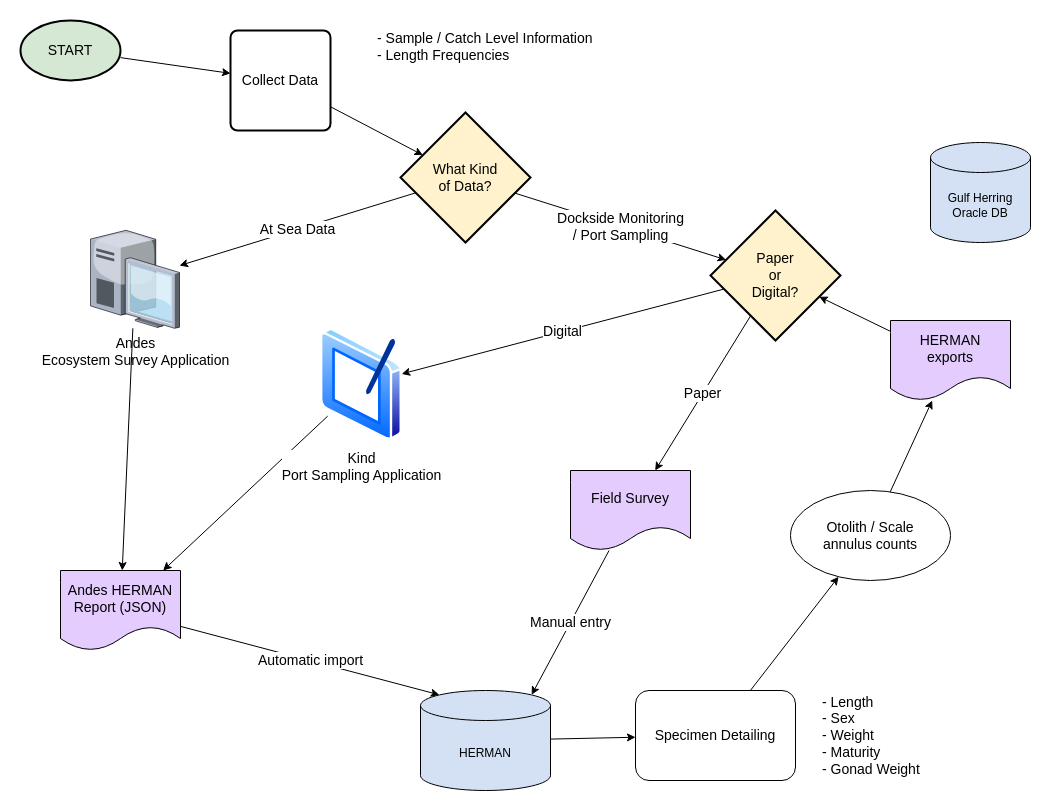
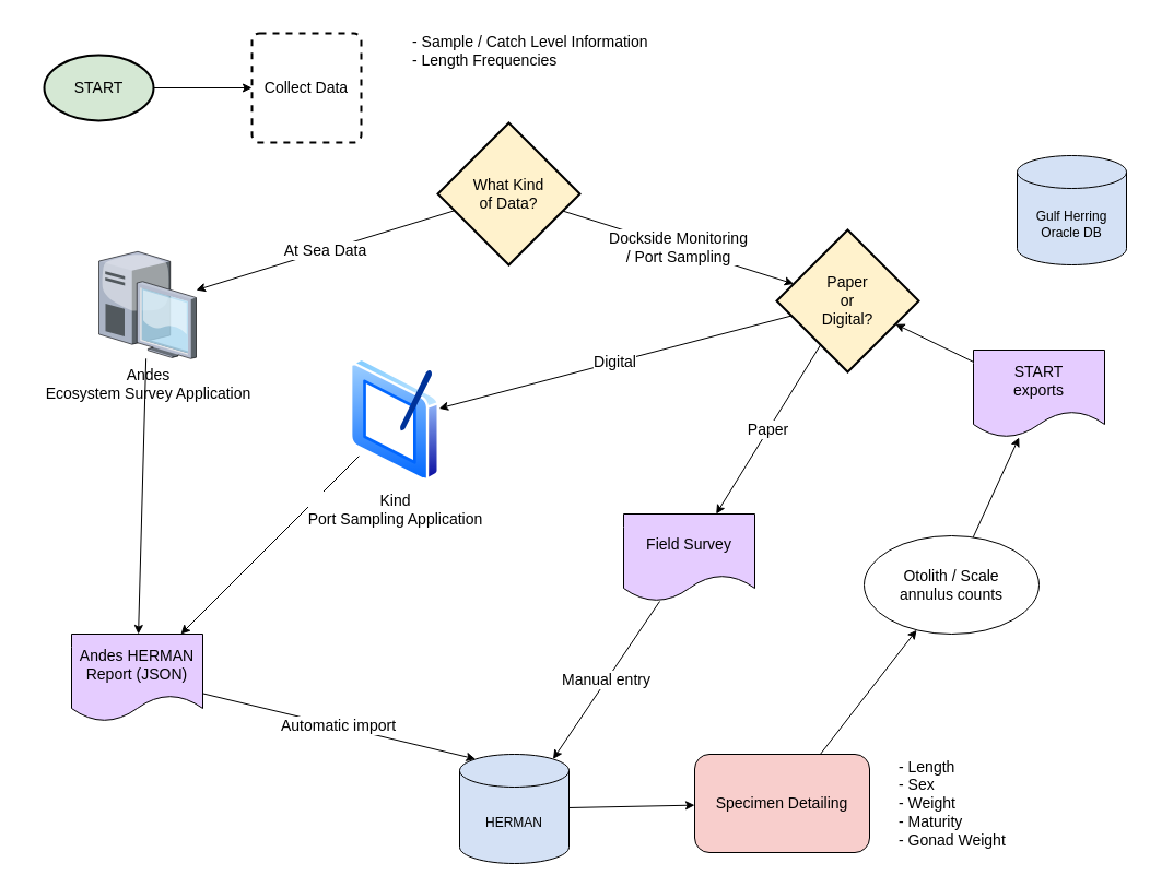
- <mxCell id="3" value="START" style="strokeWidth=2;html=1;shape=mxgraph.flowchart.start_1;whiteSpace=wrap;fontSize=14;fillColor=#D5E8D4;" vertex="1" parent="1"><mxGeometry x="20" y="20" width="100" height="60" as="geometry" /></mxCell>
+ <mxCell id="3" value="START" style="strokeWidth=2;html=1;shape=mxgraph.flowchart.start_1;whiteSpace=wrap;fontSize=14;fillColor=#D5E8D4;" vertex="1" parent="1"><mxGeometry x="40" y="50" width="100" height="60" as="geometry" /></mxCell>
- <mxCell id="8" value="Collect Data" style="rounded=1;whiteSpace=wrap;html=1;absoluteArcSize=1;arcSize=14;strokeWidth=2;fontSize=14;" vertex="1" parent="1"><mxGeometry x="230" y="30" width="100" height="100" as="geometry" /></mxCell>
+ <mxCell id="8" value="Collect Data" style="rounded=1;whiteSpace=wrap;html=1;absoluteArcSize=1;arcSize=14;strokeWidth=2;fontSize=14;dashed=1;" vertex="1" parent="1"><mxGeometry x="230" y="30" width="100" height="100" as="geometry" /></mxCell>
- <mxCell id="4" value="" style="rounded=0;orthogonalLoop=1;jettySize=auto;html=1;fontSize=14;" edge="1" parent="1" source="8" target="7"><mxGeometry relative="1" as="geometry"><mxPoint x="300" y="530" as="sourcePoint" /></mxGeometry></mxCell>
- <mxCell id="27" value="HERMAN &lt;br&gt;exports" style="shape=document;whiteSpace=wrap;html=1;boundedLbl=1;fontSize=14;fillColor=#E5CCFF;" vertex="1" parent="1"><mxGeometry x="890" y="320" width="120" height="80" as="geometry" /></mxCell>
+ <mxCell id="27" value="START &lt;br&gt;exports" style="shape=document;whiteSpace=wrap;html=1;boundedLbl=1;fontSize=14;fillColor=#E5CCFF;" vertex="1" parent="1"><mxGeometry x="890" y="320" width="120" height="80" as="geometry" /></mxCell>
- <mxCell id="14" value="Andes HERMAN Report (JSON)" style="shape=document;whiteSpace=wrap;html=1;boundedLbl=1;fontSize=14;fillColor=#E5CCFF;" vertex="1" parent="1"><mxGeometry x="60" y="570" width="120" height="80" as="geometry" /></mxCell>
+ <mxCell id="14" value="Andes HERMAN Report (JSON)" style="shape=document;whiteSpace=wrap;html=1;boundedLbl=1;fontSize=14;fillColor=#E5CCFF;" vertex="1" parent="1"><mxGeometry x="65" y="580" width="120" height="80" as="geometry" /></mxCell>
- <mxCell id="23" value="Specimen Detailing" style="rounded=1;whiteSpace=wrap;html=1;fontSize=14;" vertex="1" parent="1"><mxGeometry x="635" y="690" width="160" height="90" as="geometry" /></mxCell>
+ <mxCell id="23" value="Specimen Detailing" style="rounded=1;whiteSpace=wrap;html=1;fontSize=14;fillColor=#f8cecc;" vertex="1" parent="1"><mxGeometry x="635" y="690" width="160" height="90" as="geometry" /></mxCell>
- <mxCell id="28" value="HERMAN" style="shape=cylinder3;whiteSpace=wrap;html=1;boundedLbl=1;backgroundOutline=1;size=15;fillColor=#D4E1F5;" vertex="1" parent="1"><mxGeometry x="420" y="690" width="130" height="100" as="geometry" /></mxCell>
+ <mxCell id="28" value="HERMAN" style="shape=cylinder3;whiteSpace=wrap;html=1;boundedLbl=1;backgroundOutline=1;size=15;fillColor=#D4E1F5;" vertex="1" parent="1"><mxGeometry x="420" y="690" width="100" height="100" as="geometry" /></mxCell>
